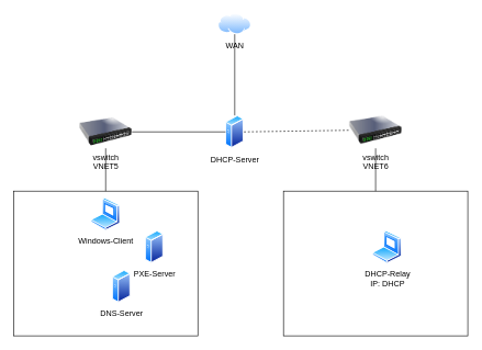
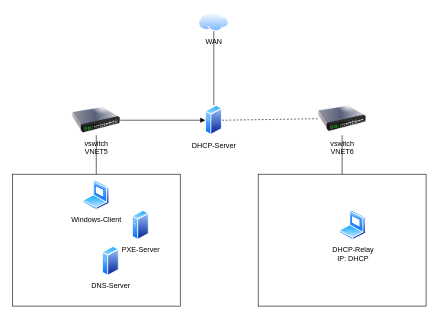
- <mxCell id="12" value="" style="endArrow=none;html=1;rounded=0;exitX=1;exitY=0.5;exitDx=0;exitDy=0;entryX=0;entryY=0.5;entryDx=0;entryDy=0;" edge="1" parent="1" source="5" target="9"><mxGeometry width="50" height="50" relative="1" as="geometry"><mxPoint x="260" y="210" as="sourcePoint" /><mxPoint x="310" y="160" as="targetPoint" /></mxGeometry></mxCell>
+ <mxCell id="12" value="" style="endArrow=block;html=1;rounded=0;exitX=1;exitY=0.5;exitDx=0;exitDy=0;entryX=0;entryY=0.5;entryDx=0;entryDy=0;" edge="1" parent="1" source="5" target="9"><mxGeometry width="50" height="50" relative="1" as="geometry"><mxPoint x="260" y="210" as="sourcePoint" /><mxPoint x="310" y="160" as="targetPoint" /></mxGeometry></mxCell>
